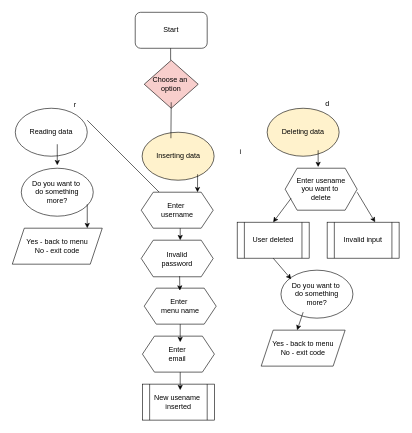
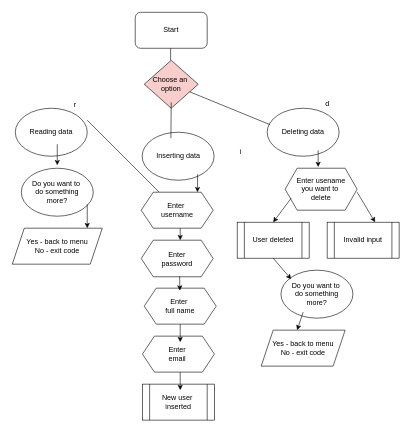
+ <mxCell id="8" value="" style="endArrow=none;html=1;rounded=0;entryX=0.04;entryY=0.342;entryDx=0;entryDy=0;entryPerimeter=0;" edge="1" parent="1" source="3" target="6"><mxGeometry width="50" height="50" relative="1" as="geometry"><mxPoint x="345" y="150" as="sourcePoint" /><mxPoint x="425" y="150" as="targetPoint" /></mxGeometry></mxCell>
- <mxCell id="6" value="Deleting data" style="ellipse;whiteSpace=wrap;html=1;fillColor=#fff2cc;" vertex="1" parent="1"><mxGeometry x="445" y="180" width="120" height="80" as="geometry" /></mxCell>
+ <mxCell id="6" value="Deleting data" style="ellipse;whiteSpace=wrap;html=1;" vertex="1" parent="1"><mxGeometry x="445" y="180" width="120" height="80" as="geometry" /></mxCell>
- <mxCell id="5" value="Inserting data" style="ellipse;whiteSpace=wrap;html=1;fillColor=#fff2cc;" vertex="1" parent="1"><mxGeometry x="236.5" y="220" width="120" height="80" as="geometry" /></mxCell>
+ <mxCell id="5" value="Inserting data" style="ellipse;whiteSpace=wrap;html=1;" vertex="1" parent="1"><mxGeometry x="236.5" y="220" width="120" height="80" as="geometry" /></mxCell>
- <mxCell id="14" value="Invalid&lt;br&gt;password" style="shape=hexagon;perimeter=hexagonPerimeter2;whiteSpace=wrap;html=1;fixedSize=1;" vertex="1" parent="1"><mxGeometry x="235" y="400" width="120" height="61" as="geometry" /></mxCell>
+ <mxCell id="14" value="Enter&lt;br&gt;password" style="shape=hexagon;perimeter=hexagonPerimeter2;whiteSpace=wrap;html=1;fixedSize=1;" vertex="1" parent="1"><mxGeometry x="235" y="400" width="120" height="61" as="geometry" /></mxCell>
- <mxCell id="15" value="Enter&amp;nbsp;&lt;br&gt;menu name" style="shape=hexagon;perimeter=hexagonPerimeter2;whiteSpace=wrap;html=1;fixedSize=1;" vertex="1" parent="1"><mxGeometry x="240" y="480" width="120" height="60" as="geometry" /></mxCell>
+ <mxCell id="15" value="Enter&amp;nbsp;&lt;br&gt;full name" style="shape=hexagon;perimeter=hexagonPerimeter2;whiteSpace=wrap;html=1;fixedSize=1;" vertex="1" parent="1"><mxGeometry x="240" y="480" width="120" height="60" as="geometry" /></mxCell>
- <mxCell id="17" value="New usename&amp;nbsp;&lt;br&gt;inserted" style="shape=process;whiteSpace=wrap;html=1;backgroundOutline=1;" vertex="1" parent="1"><mxGeometry x="237" y="640" width="120" height="60" as="geometry" /></mxCell>
+ <mxCell id="17" value="New user&amp;nbsp;&lt;br&gt;inserted" style="shape=process;whiteSpace=wrap;html=1;backgroundOutline=1;" vertex="1" parent="1"><mxGeometry x="237" y="640" width="120" height="60" as="geometry" /></mxCell>
